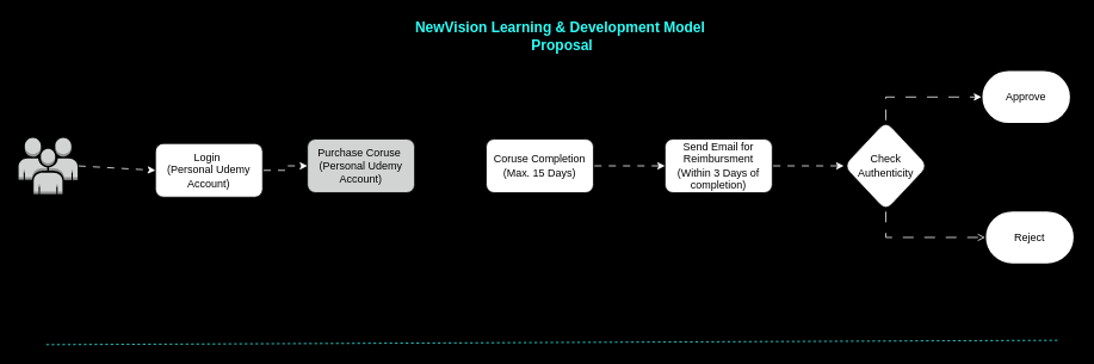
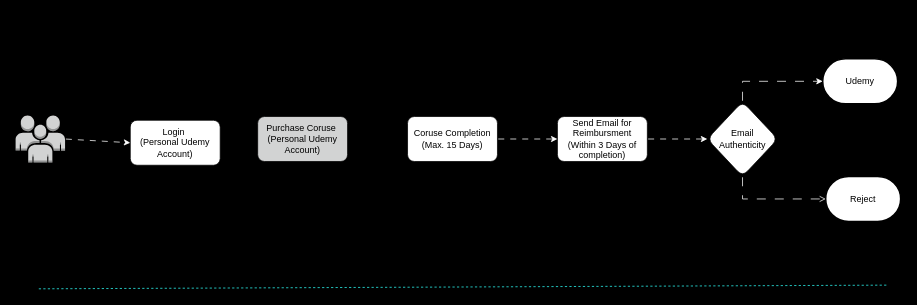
- <mxCell id="2" value="NewVision Learning &amp;amp; Development Model&lt;div&gt;&amp;nbsp;Proposal&lt;/div&gt;" style="text;html=1;align=center;verticalAlign=middle;whiteSpace=wrap;rounded=0;fontStyle=1;fontSize=16;fontColor=#2EFFF8;" vertex="1" parent="1"><mxGeometry x="460" y="20" width="332" height="40" as="geometry" /></mxCell>
- <mxCell id="16" value="Approve" style="strokeWidth=2;html=1;shape=mxgraph.flowchart.terminator;whiteSpace=wrap;" vertex="1" parent="1"><mxGeometry x="1097" y="78" width="100" height="60" as="geometry" /></mxCell>
+ <mxCell id="16" value="Udemy" style="strokeWidth=2;html=1;shape=mxgraph.flowchart.terminator;whiteSpace=wrap;" vertex="1" parent="1"><mxGeometry x="1097" y="78" width="100" height="60" as="geometry" /></mxCell>
- <mxCell id="15" value="Check Authenticity" style="rhombus;whiteSpace=wrap;html=1;rounded=1;" vertex="1" parent="1"><mxGeometry x="943" y="135" width="94" height="100" as="geometry" /></mxCell>
+ <mxCell id="15" value="Email Authenticity" style="rhombus;whiteSpace=wrap;html=1;rounded=1;" vertex="1" parent="1"><mxGeometry x="943" y="135" width="94" height="100" as="geometry" /></mxCell>
- <mxCell id="3" value="" style="edgeStyle=orthogonalEdgeStyle;rounded=0;orthogonalLoop=1;jettySize=auto;html=1;strokeColor=#FFFFFF;flowAnimation=1;" edge="1" parent="1" source="4" target="10"><mxGeometry relative="1" as="geometry" /></mxCell>
